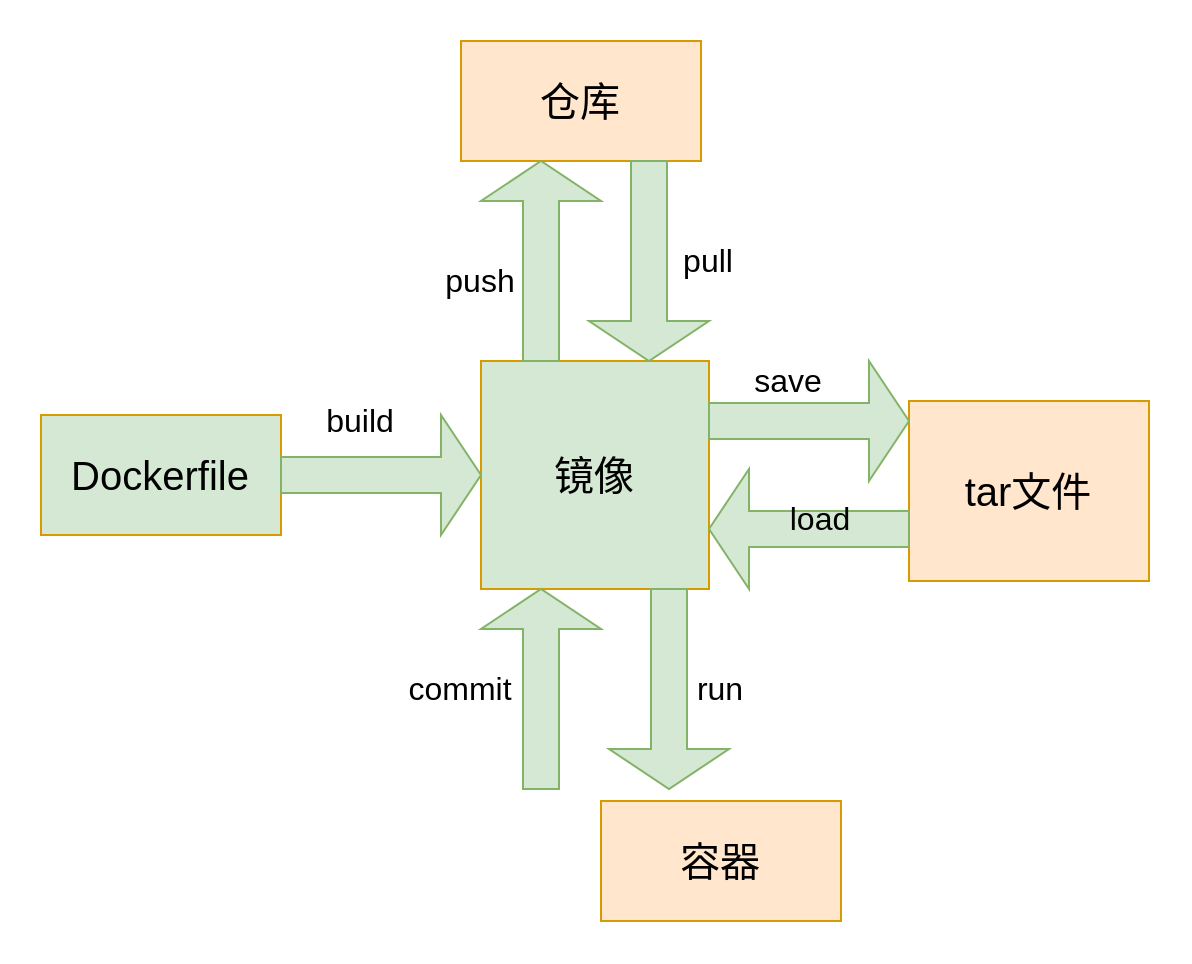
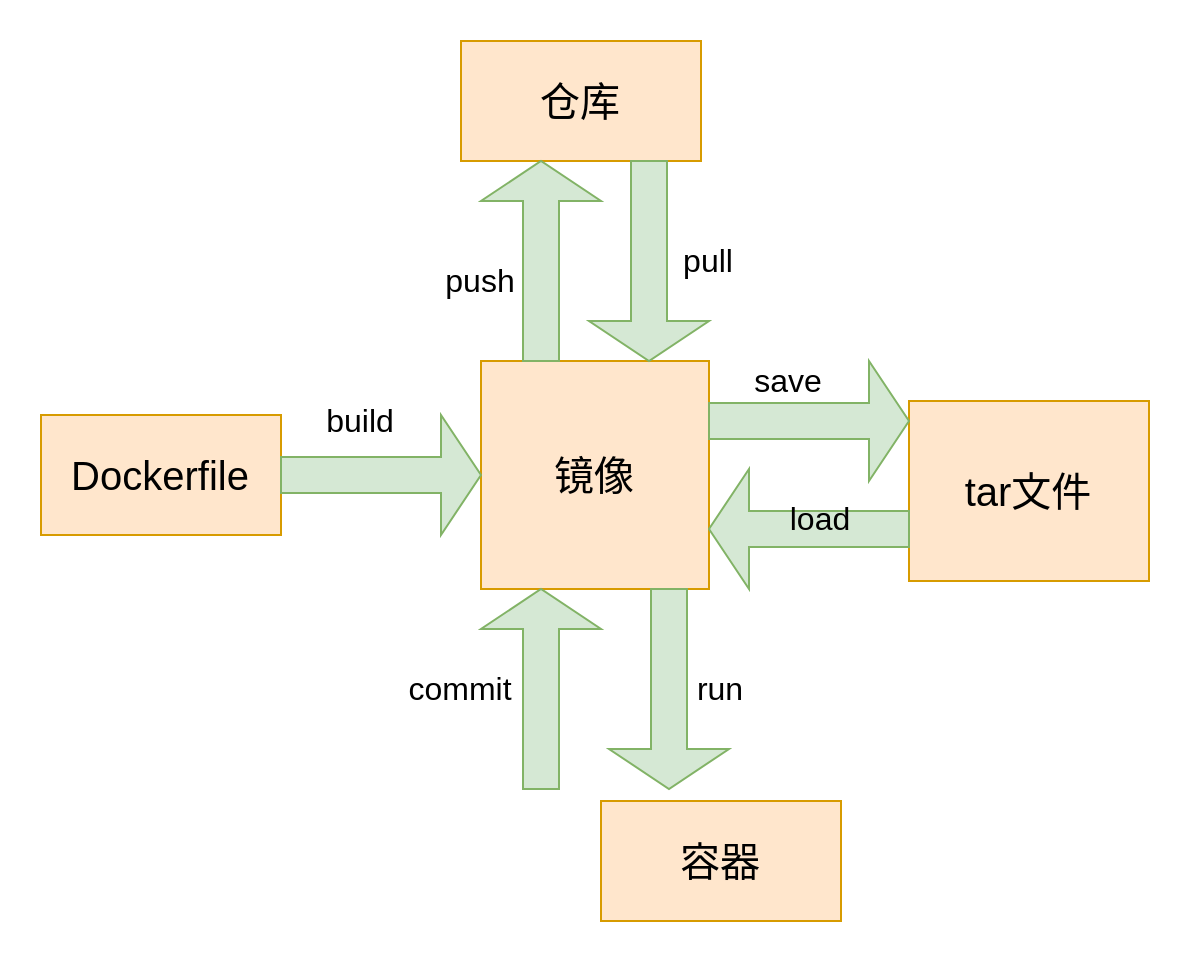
- <mxCell id="4" value="&lt;font style=&quot;font-size: 20px&quot;&gt;Dockerfile&lt;/font&gt;" style="rounded=0;whiteSpace=wrap;html=1;fillColor=#d5e8d4;strokeColor=#d79b00;" vertex="1" parent="1"><mxGeometry x="20" y="207" width="120" height="60" as="geometry" /></mxCell>
+ <mxCell id="4" value="&lt;font style=&quot;font-size: 20px&quot;&gt;Dockerfile&lt;/font&gt;" style="rounded=0;whiteSpace=wrap;html=1;fillColor=#ffe6cc;strokeColor=#d79b00;" vertex="1" parent="1"><mxGeometry x="20" y="207" width="120" height="60" as="geometry" /></mxCell>
- <mxCell id="2" value="&lt;font style=&quot;font-size: 20px&quot;&gt;镜像&lt;/font&gt;" style="whiteSpace=wrap;html=1;aspect=fixed;fillColor=#d5e8d4;strokeColor=#d79b00;" vertex="1" parent="1"><mxGeometry x="240" y="180" width="114" height="114" as="geometry" /></mxCell>
+ <mxCell id="2" value="&lt;font style=&quot;font-size: 20px&quot;&gt;镜像&lt;/font&gt;" style="whiteSpace=wrap;html=1;aspect=fixed;fillColor=#ffe6cc;strokeColor=#d79b00;" vertex="1" parent="1"><mxGeometry x="240" y="180" width="114" height="114" as="geometry" /></mxCell>
